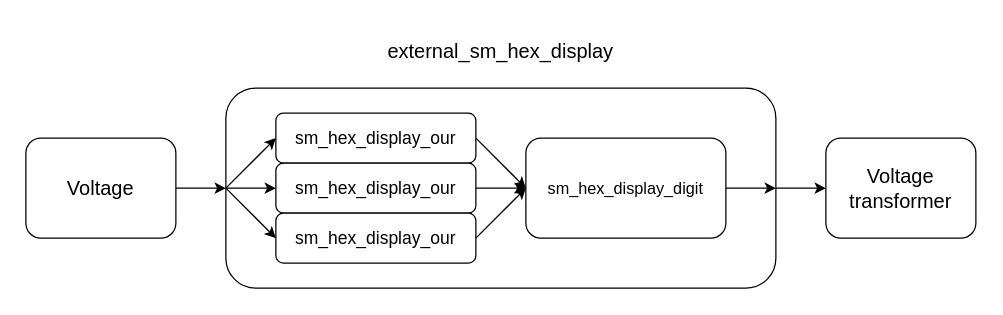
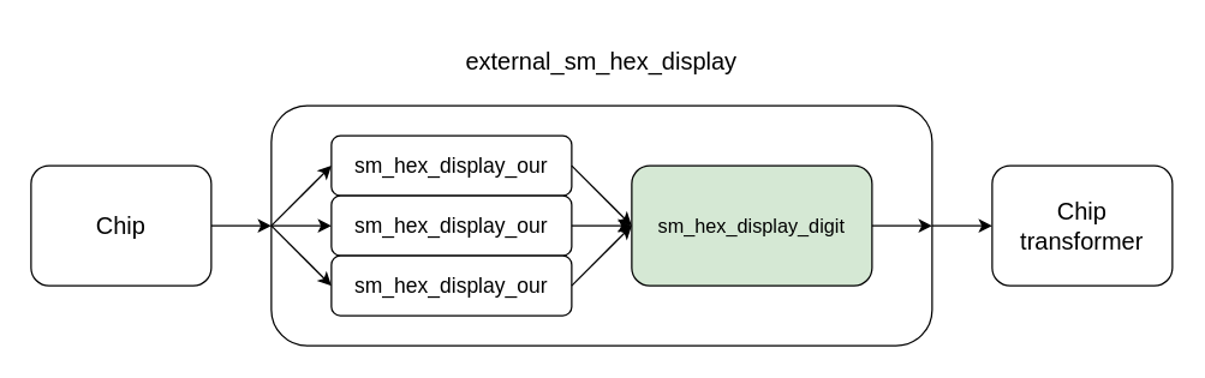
- <mxCell id="5" value="&lt;font style=&quot;font-size: 16px&quot;&gt;Voltage&lt;/font&gt;" style="rounded=1;whiteSpace=wrap;html=1;" parent="1" vertex="1"><mxGeometry x="20" y="110" width="120" height="80" as="geometry" /></mxCell>
+ <mxCell id="5" value="&lt;font style=&quot;font-size: 16px&quot;&gt;Chip&lt;/font&gt;" style="rounded=1;whiteSpace=wrap;html=1;" parent="1" vertex="1"><mxGeometry x="20" y="110" width="120" height="80" as="geometry" /></mxCell>
- <mxCell id="9" value="&lt;font style=&quot;font-size: 13px&quot;&gt;sm_hex_display_digit&lt;/font&gt;" style="rounded=1;whiteSpace=wrap;html=1;" parent="1" vertex="1"><mxGeometry x="420" y="110" width="160" height="80" as="geometry" /></mxCell>
+ <mxCell id="9" value="&lt;font style=&quot;font-size: 13px&quot;&gt;sm_hex_display_digit&lt;/font&gt;" style="rounded=1;whiteSpace=wrap;html=1;fillColor=#d5e8d4;" parent="1" vertex="1"><mxGeometry x="420" y="110" width="160" height="80" as="geometry" /></mxCell>
- <mxCell id="18" value="&lt;font style=&quot;font-size: 16px&quot;&gt;Voltage transformer&lt;/font&gt;" style="rounded=1;whiteSpace=wrap;html=1;" parent="1" vertex="1"><mxGeometry x="660" y="110" width="120" height="80" as="geometry" /></mxCell>
+ <mxCell id="18" value="&lt;font style=&quot;font-size: 16px&quot;&gt;Chip transformer&lt;/font&gt;" style="rounded=1;whiteSpace=wrap;html=1;" parent="1" vertex="1"><mxGeometry x="660" y="110" width="120" height="80" as="geometry" /></mxCell>
